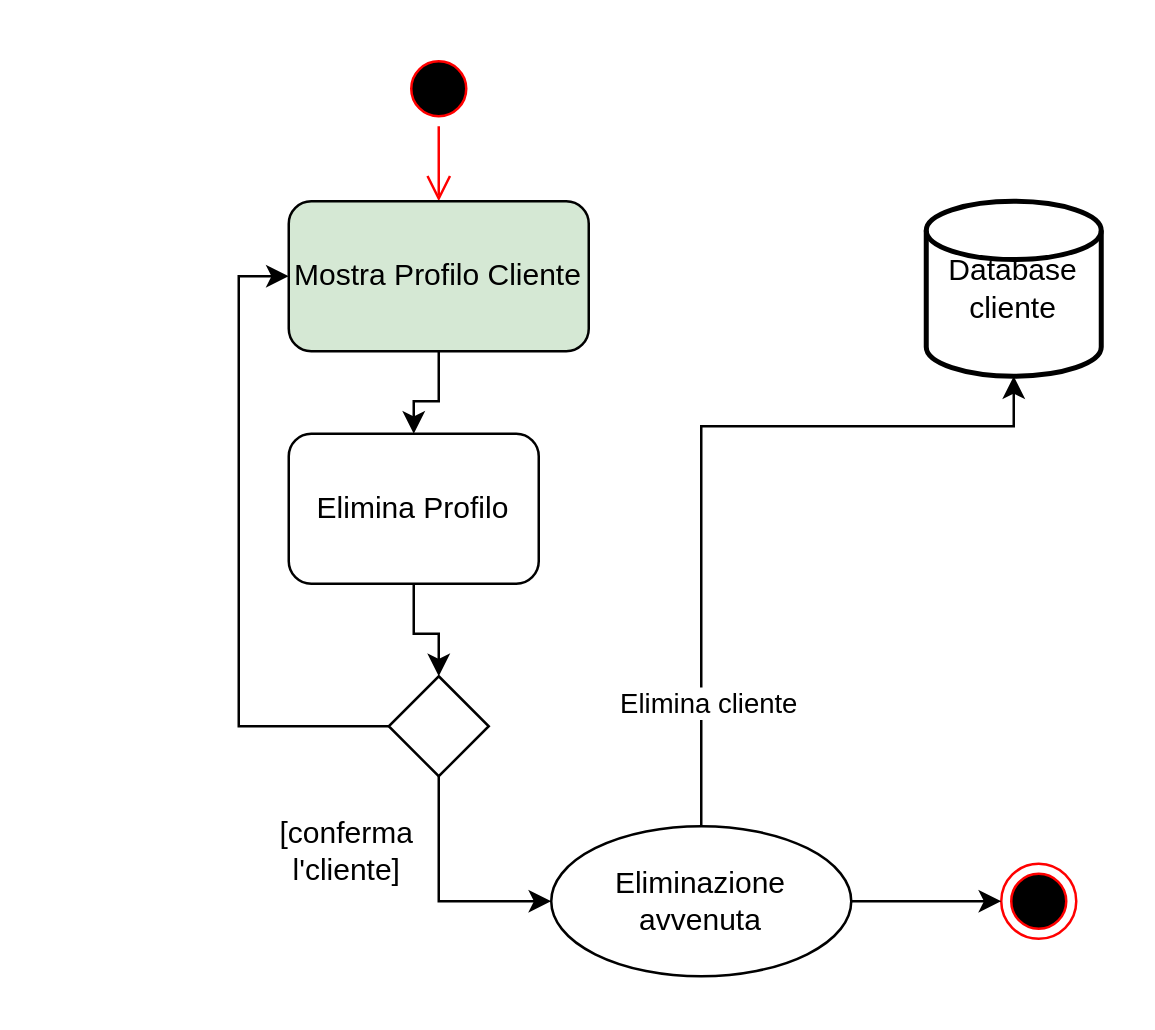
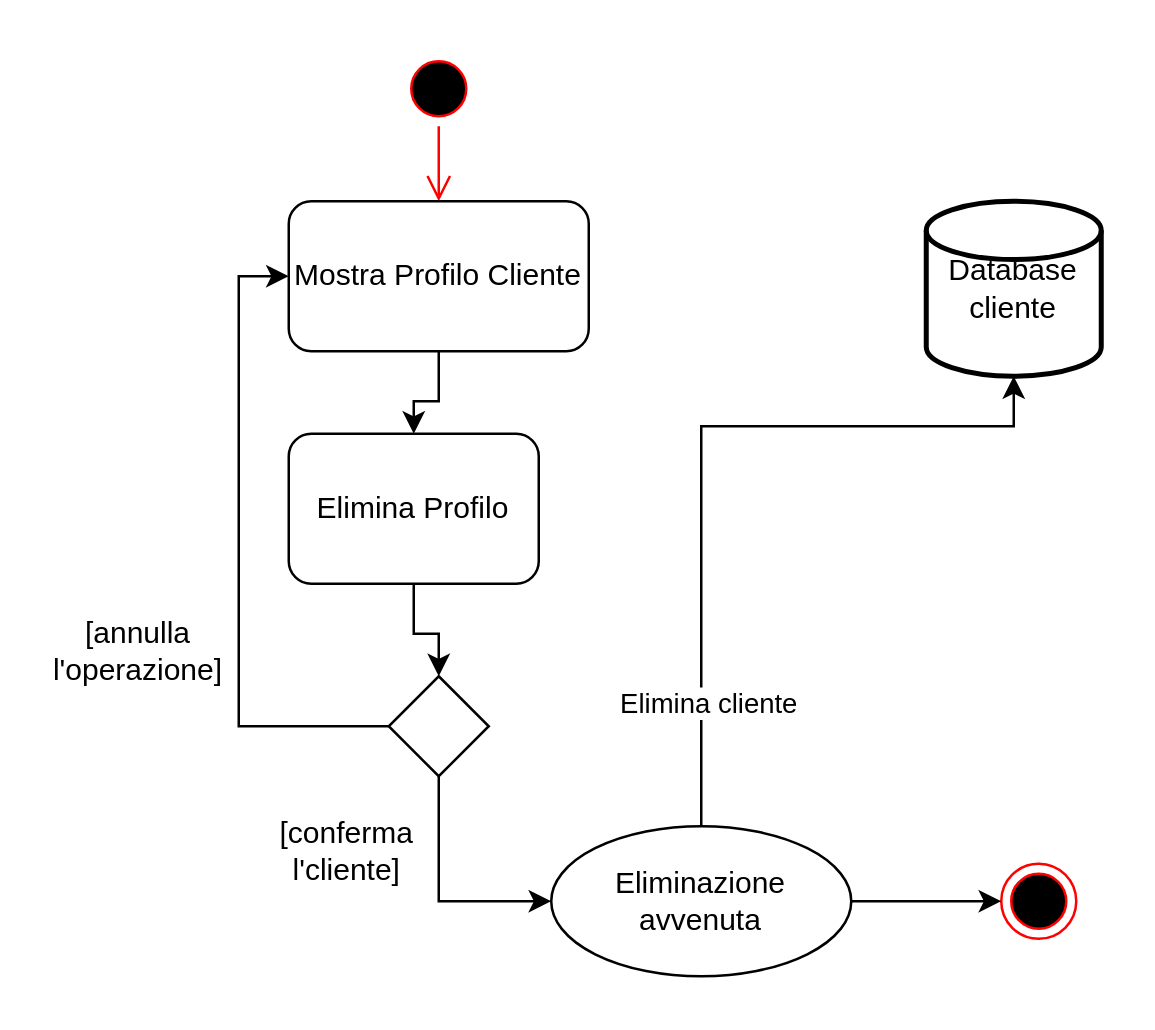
- <mxCell id="5" value="Mostra Profilo Cliente" style="rounded=1;whiteSpace=wrap;html=1;fillColor=#d5e8d4;" parent="1" vertex="1"><mxGeometry x="115" y="80" width="120" height="60" as="geometry" /></mxCell>
+ <mxCell id="5" value="Mostra Profilo Cliente" style="rounded=1;whiteSpace=wrap;html=1;" parent="1" vertex="1"><mxGeometry x="115" y="80" width="120" height="60" as="geometry" /></mxCell>
+ <mxCell id="11" value="[annulla l'operazione]" style="text;html=1;strokeColor=none;fillColor=none;align=center;verticalAlign=middle;whiteSpace=wrap;rounded=0;" parent="1" vertex="1"><mxGeometry x="20" y="250" width="70" height="20" as="geometry" /></mxCell>
